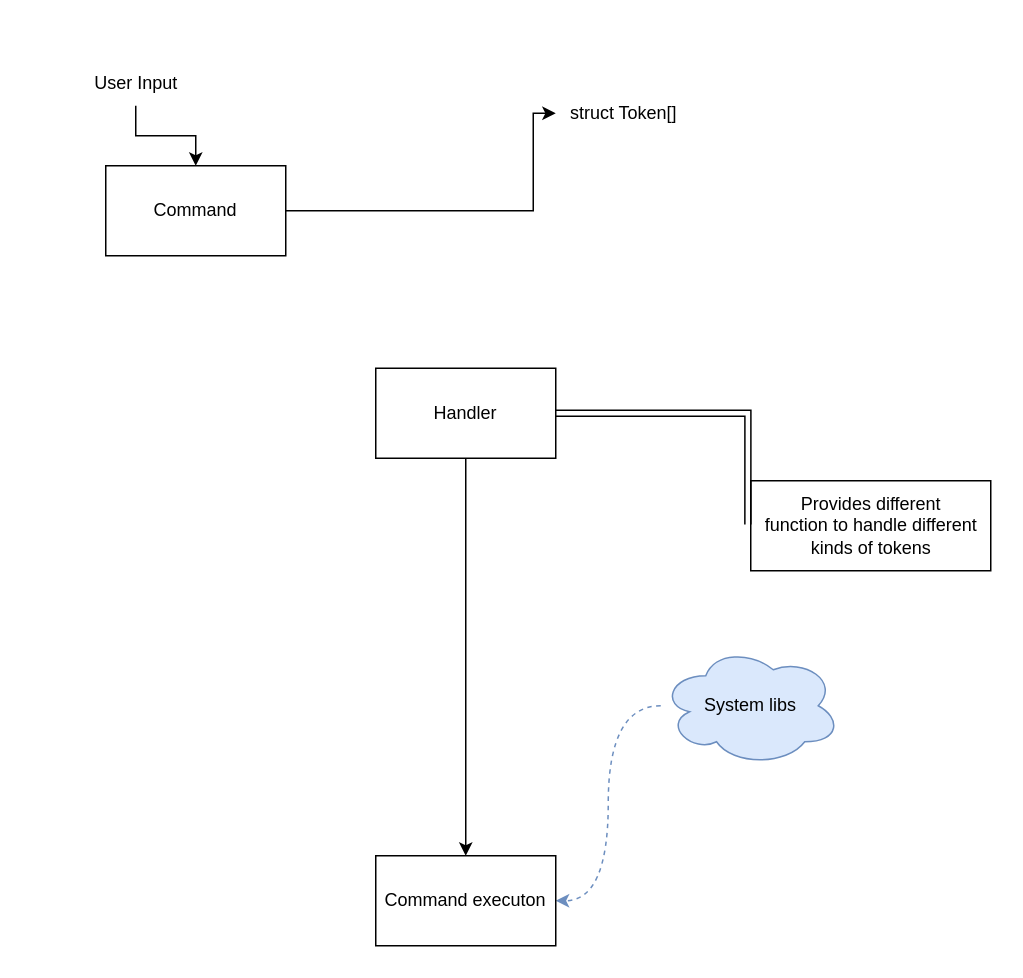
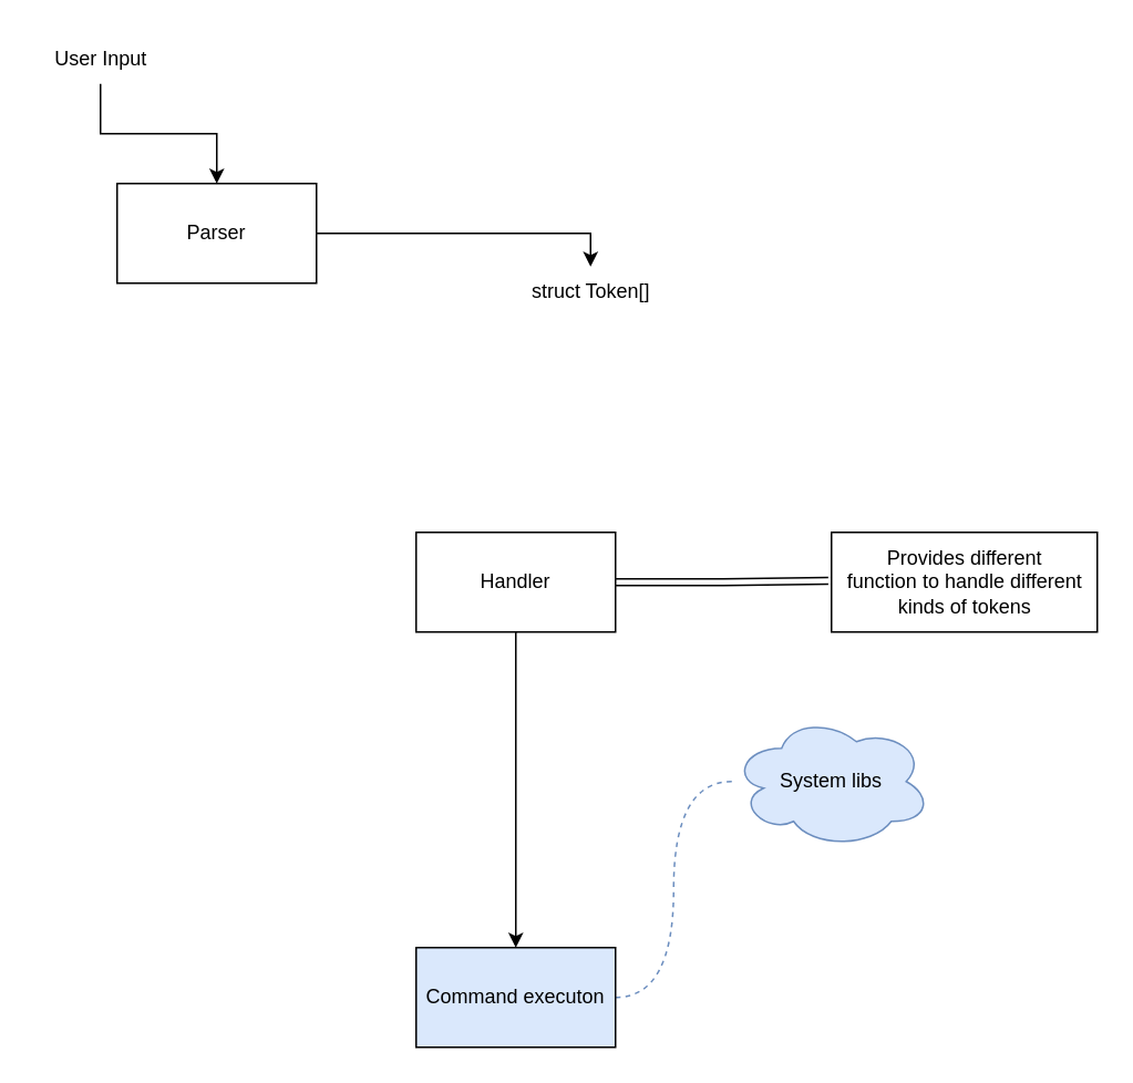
- <mxCell id="3" value="User Input" style="text;html=1;align=center;verticalAlign=middle;resizable=0;points=[];autosize=1;strokeColor=none;fillColor=none;" vertex="1" parent="1"><mxGeometry x="50" y="40" width="80" height="30" as="geometry" /></mxCell>
+ <mxCell id="3" value="User Input" style="text;html=1;align=center;verticalAlign=middle;resizable=0;points=[];autosize=1;strokeColor=none;fillColor=none;" vertex="1" parent="1"><mxGeometry x="20" y="20" width="80" height="30" as="geometry" /></mxCell>
- <mxCell id="8" value="struct Token[]" style="text;html=1;align=center;verticalAlign=middle;resizable=0;points=[];autosize=1;strokeColor=none;fillColor=none;" vertex="1" parent="1"><mxGeometry x="370" y="60" width="90" height="30" as="geometry" /></mxCell>
+ <mxCell id="8" value="struct Token[]" style="text;html=1;align=center;verticalAlign=middle;resizable=0;points=[];autosize=1;strokeColor=none;fillColor=none;" vertex="1" parent="1"><mxGeometry x="310" y="160" width="90" height="30" as="geometry" /></mxCell>
- <mxCell id="5" value="Command" style="whiteSpace=wrap;html=1;" vertex="1" parent="1"><mxGeometry x="70" y="110" width="120" height="60" as="geometry" /></mxCell>
+ <mxCell id="5" value="Parser" style="whiteSpace=wrap;html=1;" vertex="1" parent="1"><mxGeometry x="70" y="110" width="120" height="60" as="geometry" /></mxCell>
- <mxCell id="10" value="Handler" style="rounded=0;whiteSpace=wrap;html=1;" vertex="1" parent="1"><mxGeometry x="250" y="245" width="120" height="60" as="geometry" /></mxCell>
+ <mxCell id="10" value="Handler" style="rounded=0;whiteSpace=wrap;html=1;" vertex="1" parent="1"><mxGeometry x="250" y="320" width="120" height="60" as="geometry" /></mxCell>
- <mxCell id="6" style="edgeStyle=orthogonalEdgeStyle;rounded=0;orthogonalLoop=1;jettySize=auto;html=1;entryX=1;entryY=0.5;entryDx=0;entryDy=0;curved=1;fillColor=#dae8fc;strokeColor=#6c8ebf;dashed=1;" edge="1" parent="1" source="7" target="13"><mxGeometry relative="1" as="geometry" /></mxCell>
+ <mxCell id="6" style="edgeStyle=orthogonalEdgeStyle;rounded=0;orthogonalLoop=1;jettySize=auto;html=1;entryX=1;entryY=0.5;entryDx=0;entryDy=0;curved=1;fillColor=#dae8fc;strokeColor=#6c8ebf;dashed=1;endArrow=none;" edge="1" parent="1" source="7" target="13"><mxGeometry relative="1" as="geometry" /></mxCell>
- <mxCell id="13" value="Command executon" style="rounded=0;whiteSpace=wrap;html=1;" vertex="1" parent="1"><mxGeometry x="250" y="570" width="120" height="60" as="geometry" /></mxCell>
+ <mxCell id="13" value="Command executon" style="rounded=0;whiteSpace=wrap;html=1;fillColor=#dae8fc;" vertex="1" parent="1"><mxGeometry x="250" y="570" width="120" height="60" as="geometry" /></mxCell>
